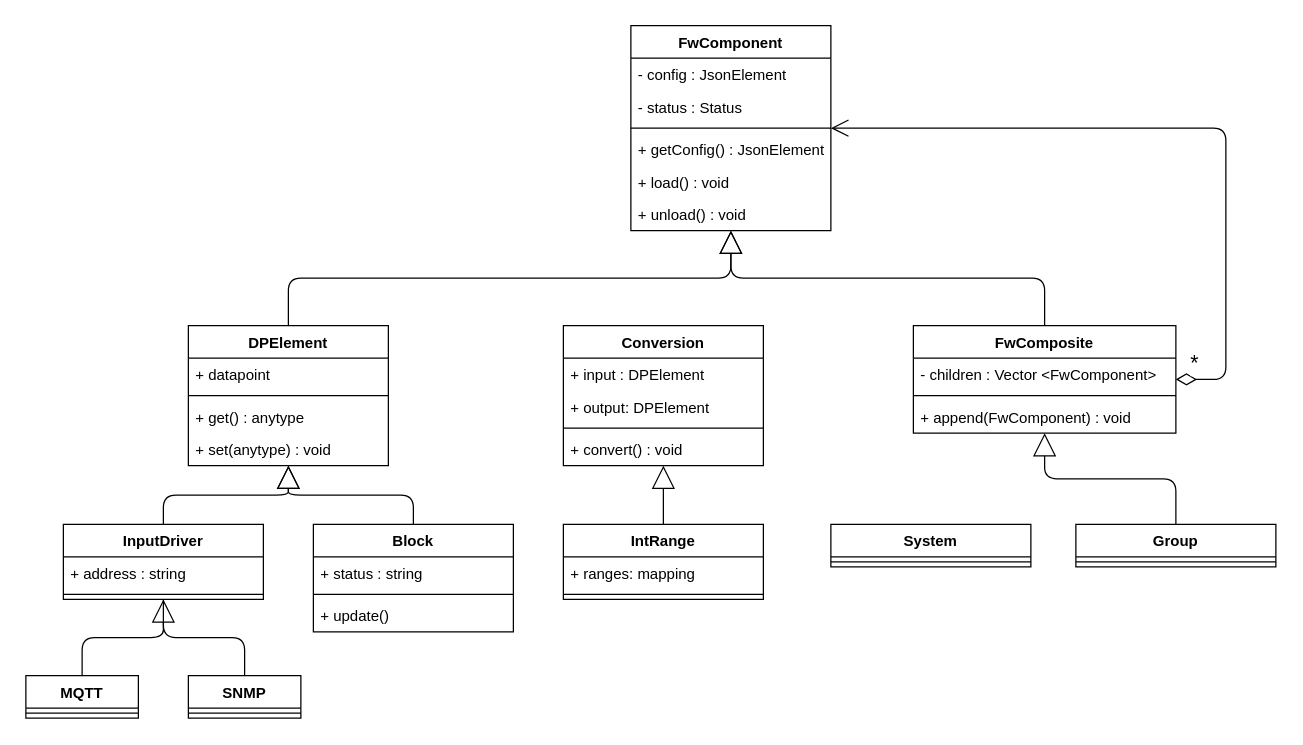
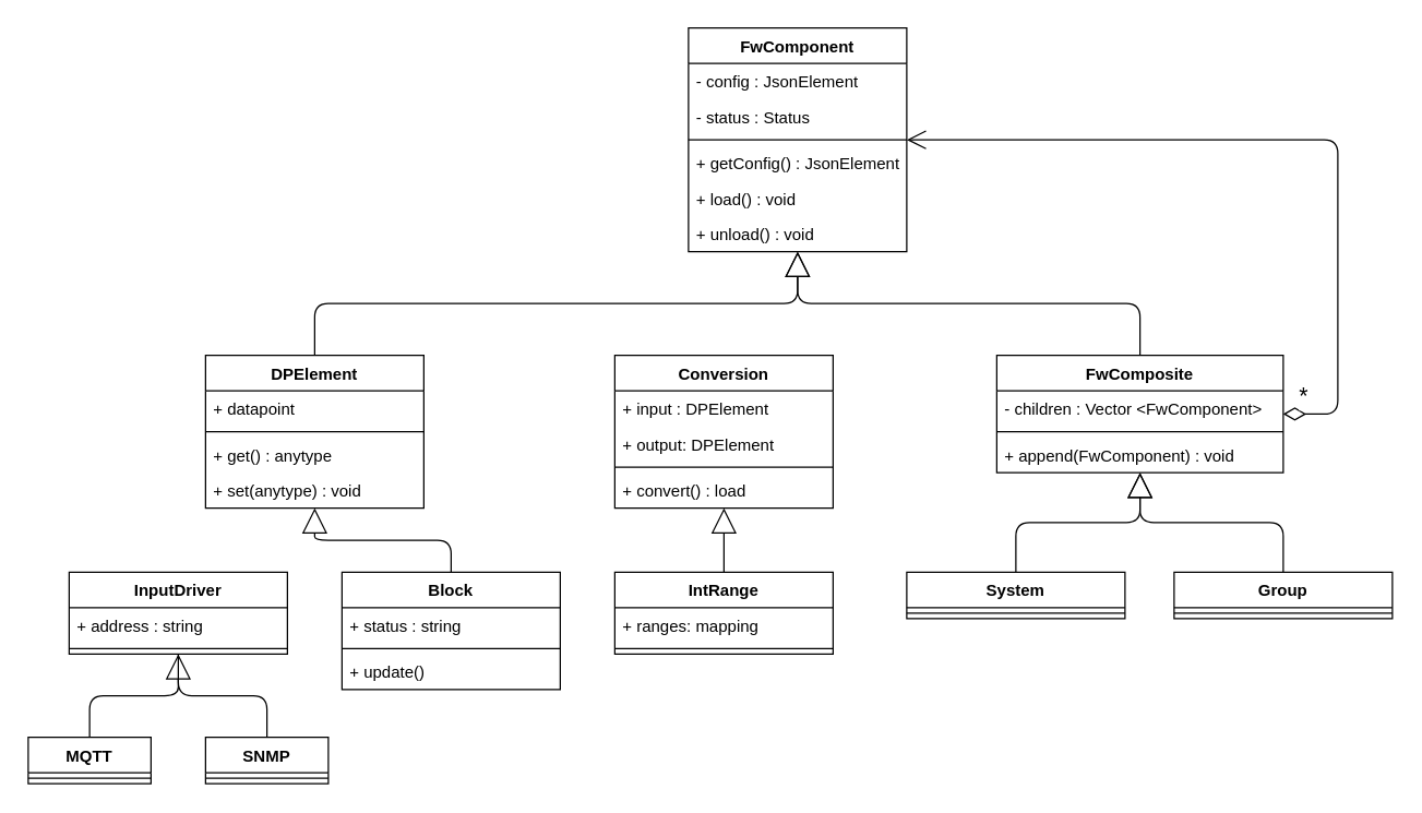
- <mxCell id="28" value="+ convert() : void" style="text;strokeColor=none;fillColor=none;align=left;verticalAlign=top;spacingLeft=4;spacingRight=4;overflow=hidden;rotatable=0;points=[[0,0.5],[1,0.5]];portConstraint=eastwest;" vertex="1" parent="24"><mxGeometry y="86" width="160" height="26" as="geometry" /></mxCell>
+ <mxCell id="28" value="+ convert() : load" style="text;strokeColor=none;fillColor=none;align=left;verticalAlign=top;spacingLeft=4;spacingRight=4;overflow=hidden;rotatable=0;points=[[0,0.5],[1,0.5]];portConstraint=eastwest;" vertex="1" parent="24"><mxGeometry y="86" width="160" height="26" as="geometry" /></mxCell>
+ <mxCell id="19" value="" style="endArrow=block;endSize=16;endFill=0;html=1;exitX=0.5;exitY=0;exitDx=0;exitDy=0;rounded=1;edgeStyle=orthogonalEdgeStyle;" edge="1" parent="1" source="15" target="9"><mxGeometry width="160" relative="1" as="geometry"><mxPoint x="691" y="376" as="sourcePoint" /><mxPoint x="440" y="300" as="targetPoint" /></mxGeometry></mxCell>
- <mxCell id="48" value="" style="endArrow=block;endSize=16;endFill=0;html=1;exitX=0.5;exitY=0;exitDx=0;exitDy=0;rounded=1;edgeStyle=orthogonalEdgeStyle;" edge="1" parent="1" source="40" target="29"><mxGeometry width="160" relative="1" as="geometry"><mxPoint x="300" y="607" as="sourcePoint" /><mxPoint x="300" y="560" as="targetPoint" /></mxGeometry></mxCell>
